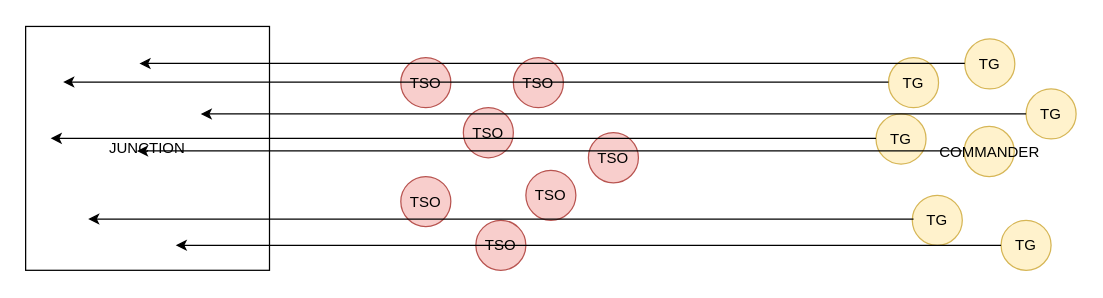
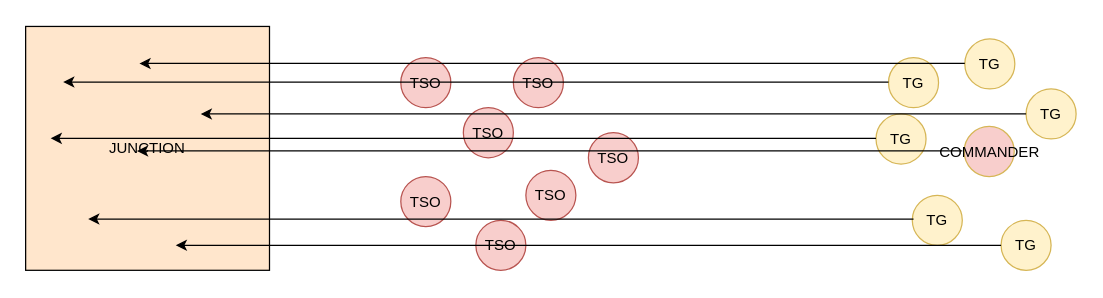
- <mxCell id="16" value="JUNCTION" style="whiteSpace=wrap;html=1;aspect=fixed;" vertex="1" parent="1"><mxGeometry x="20" y="20.5" width="195" height="195" as="geometry" /></mxCell>
+ <mxCell id="16" value="JUNCTION" style="whiteSpace=wrap;html=1;aspect=fixed;fillColor=#ffe6cc;" vertex="1" parent="1"><mxGeometry x="20" y="20.5" width="195" height="195" as="geometry" /></mxCell>
- <mxCell id="2" value="COMMANDER" style="ellipse;whiteSpace=wrap;html=1;aspect=fixed;fillColor=#fff2cc;strokeColor=#d6b656;" parent="1" vertex="1"><mxGeometry x="770.5" y="100.5" width="40" height="40" as="geometry" /></mxCell>
+ <mxCell id="2" value="COMMANDER" style="ellipse;whiteSpace=wrap;html=1;aspect=fixed;fillColor=#f8cecc;strokeColor=#d6b656;" parent="1" vertex="1"><mxGeometry x="770.5" y="100.5" width="40" height="40" as="geometry" /></mxCell>
